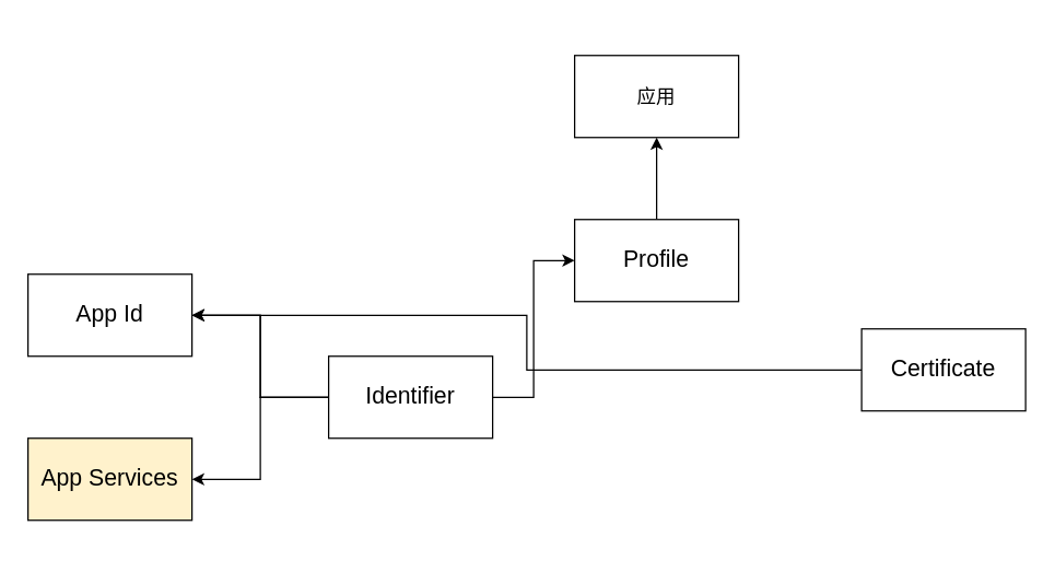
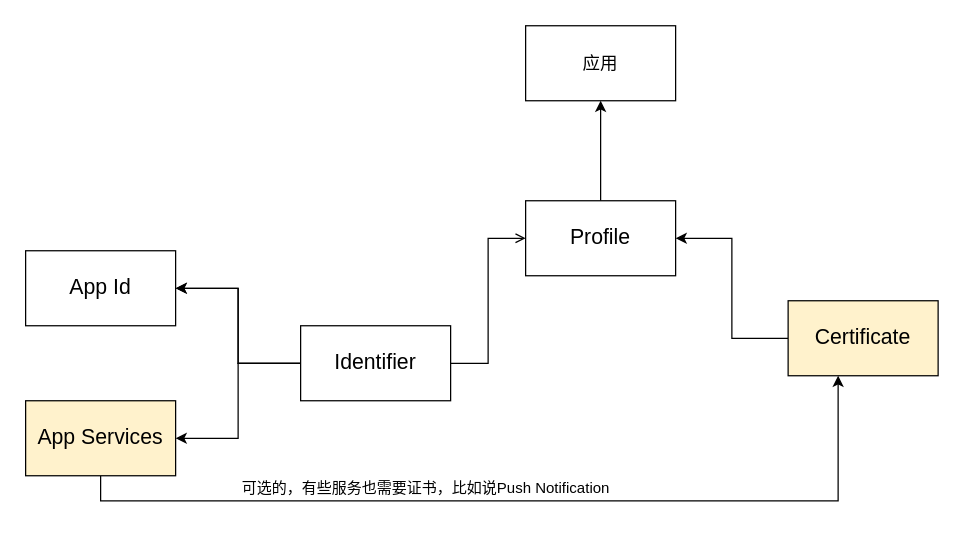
- <mxCell id="15" value="应用" style="whiteSpace=wrap;html=1;fontSize=14;" vertex="1" parent="1"><mxGeometry x="420" y="40" width="120" height="60" as="geometry" /></mxCell>
+ <mxCell id="15" value="应用" style="whiteSpace=wrap;html=1;fontSize=14;" vertex="1" parent="1"><mxGeometry x="420" y="20" width="120" height="60" as="geometry" /></mxCell>
- <mxCell id="5" style="edgeStyle=orthogonalEdgeStyle;rounded=0;orthogonalLoop=1;jettySize=auto;html=1;entryX=0;entryY=0.5;entryDx=0;entryDy=0;" edge="1" parent="1" source="6" target="8"><mxGeometry relative="1" as="geometry" /></mxCell>
+ <mxCell id="5" style="edgeStyle=orthogonalEdgeStyle;rounded=0;orthogonalLoop=1;jettySize=auto;html=1;entryX=0;entryY=0.5;entryDx=0;entryDy=0;endArrow=open;" edge="1" parent="1" source="6" target="8"><mxGeometry relative="1" as="geometry" /></mxCell>
- <mxCell id="9" style="edgeStyle=orthogonalEdgeStyle;rounded=0;orthogonalLoop=1;jettySize=auto;html=1;" edge="1" parent="1" source="10" target="11"><mxGeometry relative="1" as="geometry" /></mxCell>
+ <mxCell id="9" style="edgeStyle=orthogonalEdgeStyle;rounded=0;orthogonalLoop=1;jettySize=auto;html=1;entryX=1;entryY=0.5;entryDx=0;entryDy=0;" edge="1" parent="1" source="10" target="8"><mxGeometry relative="1" as="geometry" /></mxCell>
- <mxCell id="10" value="Certificate" style="whiteSpace=wrap;html=1;fontSize=17;" vertex="1" parent="1"><mxGeometry x="630" y="240" width="120" height="60" as="geometry" /></mxCell>
+ <mxCell id="10" value="Certificate" style="whiteSpace=wrap;html=1;fontSize=17;fillColor=#fff2cc;" vertex="1" parent="1"><mxGeometry x="630" y="240" width="120" height="60" as="geometry" /></mxCell>
+ <mxCell id="14" value="可选的，有些服务也需要证书，比如说Push Notification" style="text;html=1;align=center;verticalAlign=middle;resizable=0;points=[];autosize=1;strokeColor=none;fillColor=none;" vertex="1" parent="1"><mxGeometry x="180" y="375" width="320" height="30" as="geometry" /></mxCell>
+ <mxCell id="12" style="edgeStyle=orthogonalEdgeStyle;rounded=0;orthogonalLoop=1;jettySize=auto;html=1;" edge="1" parent="1" source="13" target="10"><mxGeometry relative="1" as="geometry"><Array as="points"><mxPoint x="80" y="400" /><mxPoint x="670" y="400" /></Array></mxGeometry></mxCell>
